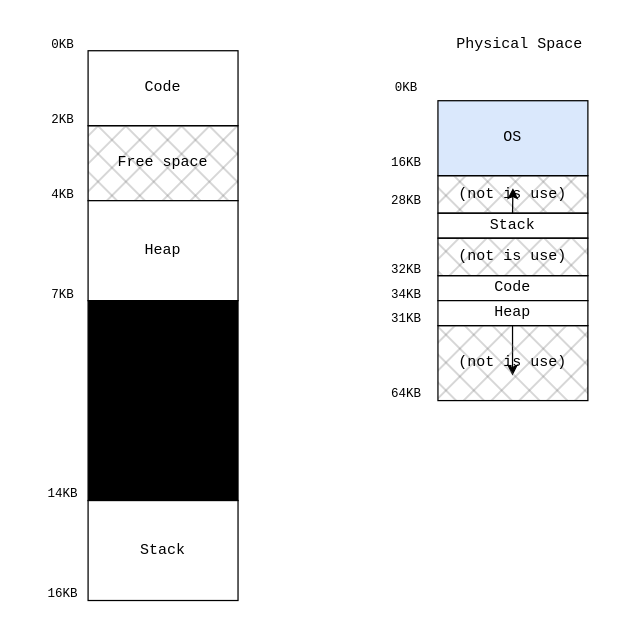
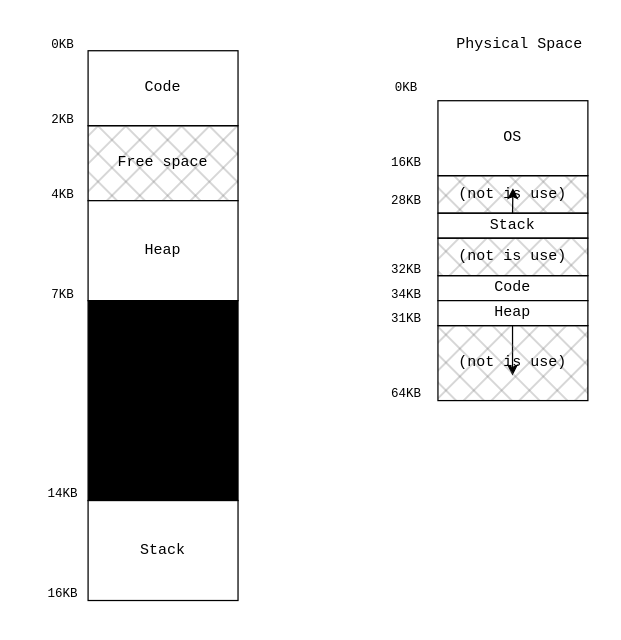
- <mxCell id="15" value="OS" style="rounded=0;whiteSpace=wrap;html=1;fontFamily=Courier New;fillColor=#dae8fc;" parent="1" vertex="1"><mxGeometry x="350" y="80" width="120" height="60" as="geometry" /></mxCell>
+ <mxCell id="15" value="OS" style="rounded=0;whiteSpace=wrap;html=1;fontFamily=Courier New;" parent="1" vertex="1"><mxGeometry x="350" y="80" width="120" height="60" as="geometry" /></mxCell>
